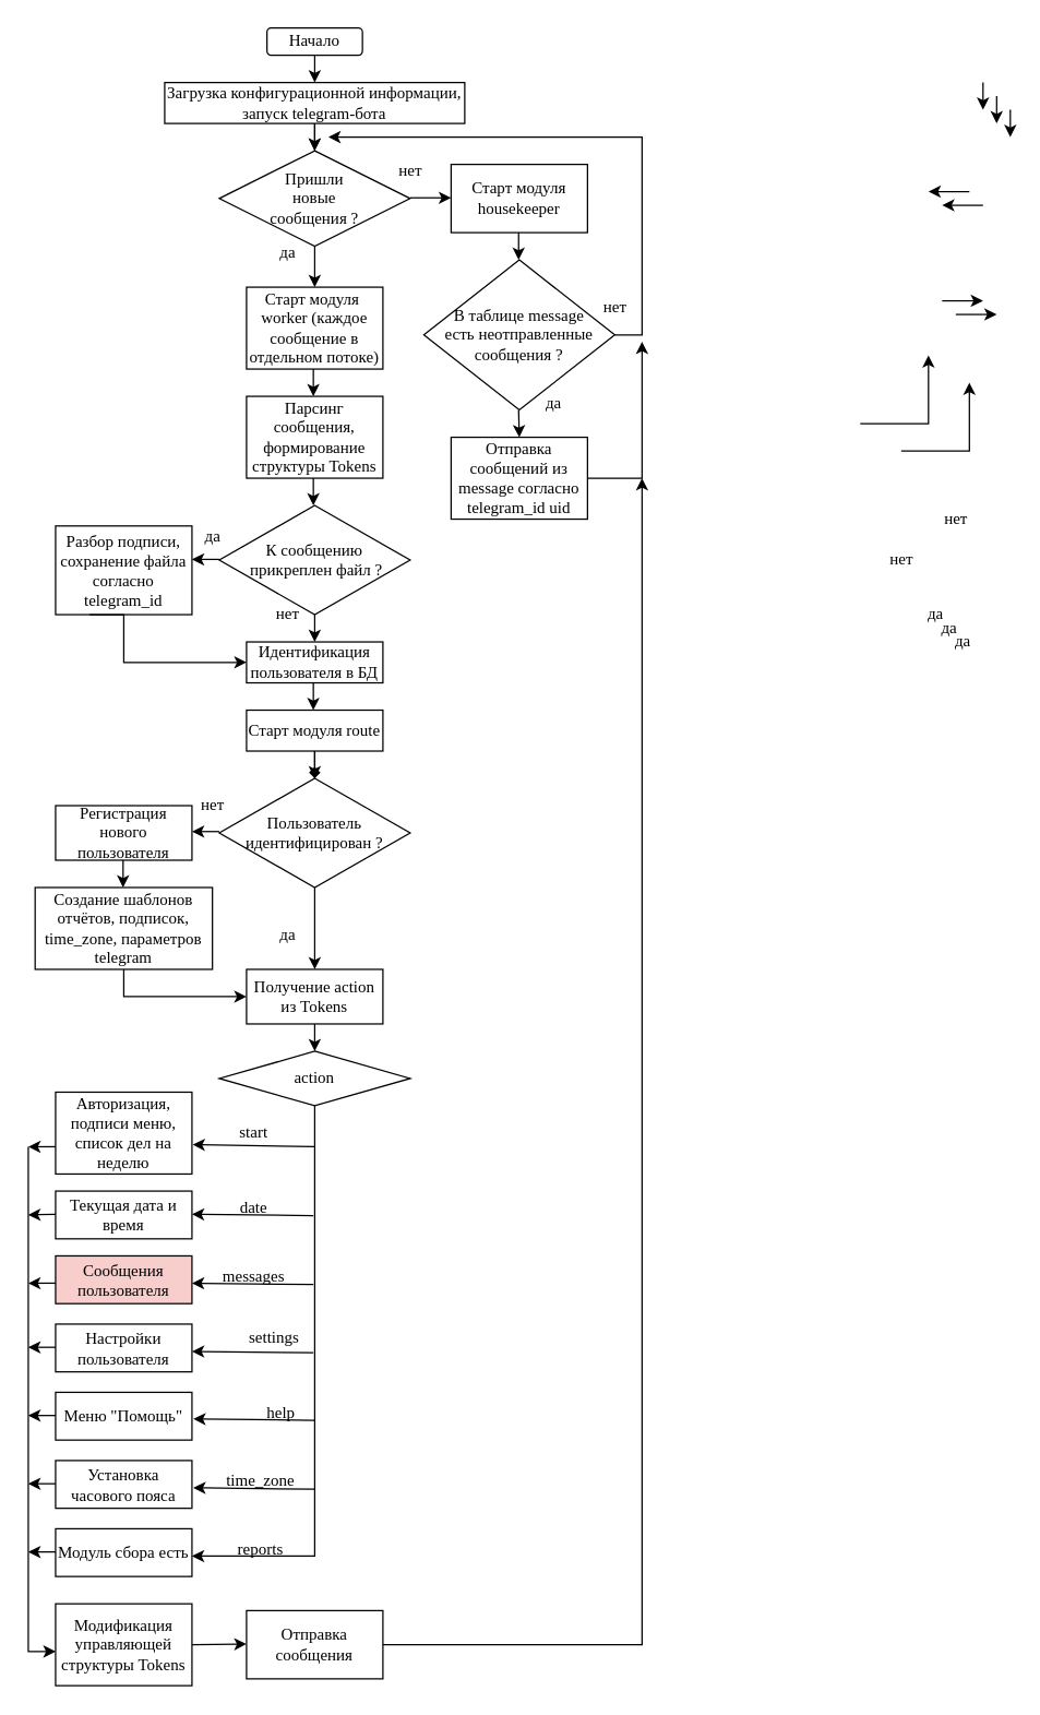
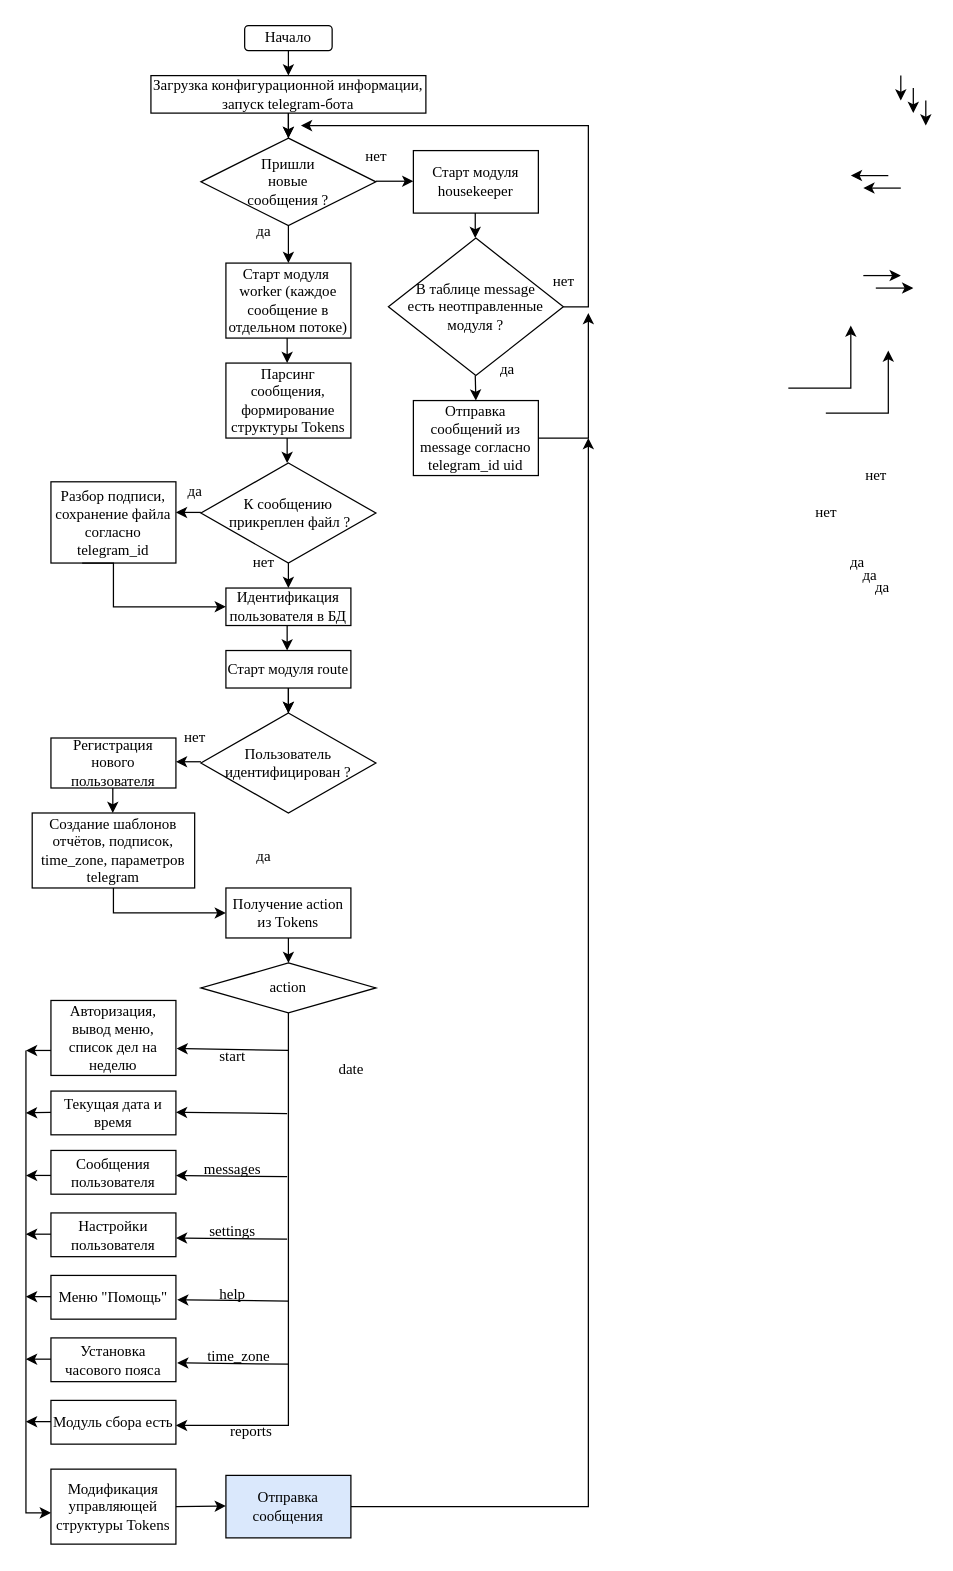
- <mxCell id="18" value="&lt;font style=&quot;font-size: 12px;&quot; face=&quot;Times New Roman&quot;&gt;&lt;span style=&quot;&quot;&gt;В таблице message&lt;br&gt;&lt;/span&gt;есть неотправленные сообщения ?&lt;/font&gt;" style="rhombus;whiteSpace=wrap;html=1;" parent="1" vertex="1"><mxGeometry x="310" y="190" width="140" height="110" as="geometry" /></mxCell>
+ <mxCell id="18" value="&lt;font style=&quot;font-size: 12px;&quot; face=&quot;Times New Roman&quot;&gt;&lt;span style=&quot;&quot;&gt;В таблице message&lt;br&gt;&lt;/span&gt;есть неотправленные модуля ?&lt;/font&gt;" style="rhombus;whiteSpace=wrap;html=1;" parent="1" vertex="1"><mxGeometry x="310" y="190" width="140" height="110" as="geometry" /></mxCell>
- <mxCell id="50" value="" style="edgeStyle=orthogonalEdgeStyle;rounded=0;orthogonalLoop=1;jettySize=auto;html=1;endArrow=diamond;" parent="1" source="51" target="54" edge="1"><mxGeometry relative="1" as="geometry" /></mxCell>
+ <mxCell id="50" value="" style="edgeStyle=orthogonalEdgeStyle;rounded=0;orthogonalLoop=1;jettySize=auto;html=1;" parent="1" source="51" target="54" edge="1"><mxGeometry relative="1" as="geometry" /></mxCell>
- <mxCell id="58" value="" style="endArrow=classic;html=1;rounded=0;exitX=0.5;exitY=1;exitDx=0;exitDy=0;entryX=0.5;entryY=0;entryDx=0;entryDy=0;" parent="1" source="54" target="59" edge="1"><mxGeometry width="50" height="50" relative="1" as="geometry"><mxPoint x="230" y="670" as="sourcePoint" /><mxPoint x="230" y="700" as="targetPoint" /></mxGeometry></mxCell>
- <mxCell id="64" value="&lt;font face=&quot;Times New Roman&quot;&gt;Авторизация, подписи меню, список дел на неделю&lt;/font&gt;" style="rounded=0;whiteSpace=wrap;html=1;" parent="1" vertex="1"><mxGeometry x="40" y="800" width="100" height="60" as="geometry" /></mxCell>
+ <mxCell id="64" value="&lt;font face=&quot;Times New Roman&quot;&gt;Авторизация, вывод меню, список дел на неделю&lt;/font&gt;" style="rounded=0;whiteSpace=wrap;html=1;" parent="1" vertex="1"><mxGeometry x="40" y="800" width="100" height="60" as="geometry" /></mxCell>
- <mxCell id="65" value="&lt;font face=&quot;Times New Roman&quot;&gt;start&lt;/font&gt;" style="text;html=1;align=center;verticalAlign=middle;resizable=0;points=[];autosize=1;strokeColor=none;fillColor=none;" parent="1" vertex="1"><mxGeometry x="165" y="815" width="40" height="30" as="geometry" /></mxCell>
+ <mxCell id="65" value="&lt;font face=&quot;Times New Roman&quot;&gt;start&lt;/font&gt;" style="text;html=1;align=center;verticalAlign=middle;resizable=0;points=[];autosize=1;strokeColor=none;fillColor=none;" parent="1" vertex="1"><mxGeometry x="165" y="830" width="40" height="30" as="geometry" /></mxCell>
- <mxCell id="66" value="&lt;font face=&quot;Times New Roman&quot;&gt;date&lt;/font&gt;" style="text;html=1;align=center;verticalAlign=middle;resizable=0;points=[];autosize=1;strokeColor=none;fillColor=none;" parent="1" vertex="1"><mxGeometry x="165" y="870" width="40" height="30" as="geometry" /></mxCell>
+ <mxCell id="66" value="&lt;font face=&quot;Times New Roman&quot;&gt;date&lt;/font&gt;" style="text;html=1;align=center;verticalAlign=middle;resizable=0;points=[];autosize=1;strokeColor=none;fillColor=none;" parent="1" vertex="1"><mxGeometry x="260" y="840" width="40" height="30" as="geometry" /></mxCell>
- <mxCell id="74" value="&lt;font face=&quot;Times New Roman&quot;&gt;Сообщения пользователя&lt;/font&gt;" style="rounded=0;whiteSpace=wrap;html=1;fillColor=#f8cecc;" parent="1" vertex="1"><mxGeometry x="40" y="920" width="100" height="35" as="geometry" /></mxCell>
+ <mxCell id="74" value="&lt;font face=&quot;Times New Roman&quot;&gt;Сообщения пользователя&lt;/font&gt;" style="rounded=0;whiteSpace=wrap;html=1;" parent="1" vertex="1"><mxGeometry x="40" y="920" width="100" height="35" as="geometry" /></mxCell>
- <mxCell id="68" value="&lt;font face=&quot;Times New Roman&quot;&gt;settings&lt;/font&gt;" style="text;html=1;align=center;verticalAlign=middle;resizable=0;points=[];autosize=1;strokeColor=none;fillColor=none;" parent="1" vertex="1"><mxGeometry x="170" y="965" width="60" height="30" as="geometry" /></mxCell>
+ <mxCell id="68" value="&lt;font face=&quot;Times New Roman&quot;&gt;settings&lt;/font&gt;" style="text;html=1;align=center;verticalAlign=middle;resizable=0;points=[];autosize=1;strokeColor=none;fillColor=none;" parent="1" vertex="1"><mxGeometry x="155" y="970" width="60" height="30" as="geometry" /></mxCell>
- <mxCell id="69" value="&lt;font face=&quot;Times New Roman&quot;&gt;help&lt;/font&gt;" style="text;html=1;align=center;verticalAlign=middle;resizable=0;points=[];autosize=1;strokeColor=none;fillColor=none;" parent="1" vertex="1"><mxGeometry x="185" y="1020" width="40" height="30" as="geometry" /></mxCell>
+ <mxCell id="69" value="&lt;font face=&quot;Times New Roman&quot;&gt;help&lt;/font&gt;" style="text;html=1;align=center;verticalAlign=middle;resizable=0;points=[];autosize=1;strokeColor=none;fillColor=none;" parent="1" vertex="1"><mxGeometry x="165" y="1020" width="40" height="30" as="geometry" /></mxCell>
- <mxCell id="71" value="&lt;font face=&quot;Times New Roman&quot;&gt;reports&lt;/font&gt;" style="text;html=1;align=center;verticalAlign=middle;resizable=0;points=[];autosize=1;strokeColor=none;fillColor=none;" parent="1" vertex="1"><mxGeometry x="160" y="1120" width="60" height="30" as="geometry" /></mxCell>
+ <mxCell id="71" value="&lt;font face=&quot;Times New Roman&quot;&gt;reports&lt;/font&gt;" style="text;html=1;align=center;verticalAlign=middle;resizable=0;points=[];autosize=1;strokeColor=none;fillColor=none;" parent="1" vertex="1"><mxGeometry x="170" y="1130" width="60" height="30" as="geometry" /></mxCell>
- <mxCell id="46" value="&lt;font style=&quot;font-size: 12px;&quot; face=&quot;Times New Roman&quot;&gt;Отправка сообщения&lt;/font&gt;" style="rounded=0;whiteSpace=wrap;html=1;" parent="1" vertex="1"><mxGeometry x="180" y="1180" width="100" height="50" as="geometry" /></mxCell>
+ <mxCell id="46" value="&lt;font style=&quot;font-size: 12px;&quot; face=&quot;Times New Roman&quot;&gt;Отправка сообщения&lt;/font&gt;" style="rounded=0;whiteSpace=wrap;html=1;fillColor=#dae8fc;" parent="1" vertex="1"><mxGeometry x="180" y="1180" width="100" height="50" as="geometry" /></mxCell>
